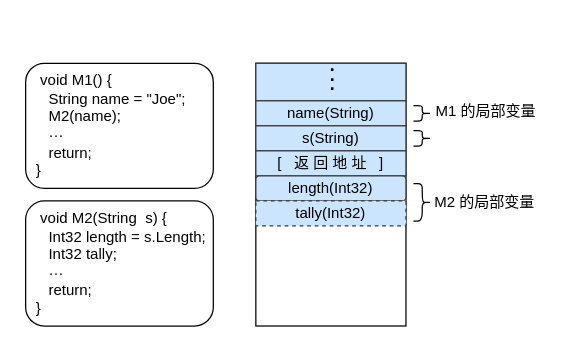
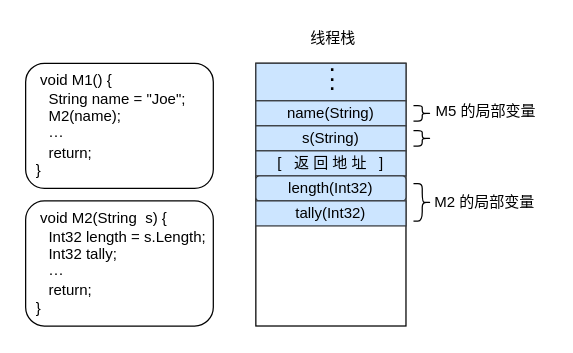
+ <mxCell id="4" value="线程栈" style="text;html=1;strokeColor=none;fillColor=none;align=center;verticalAlign=middle;whiteSpace=wrap;rounded=0;" vertex="1" parent="1"><mxGeometry x="246" y="20" width="40" height="20" as="geometry" /></mxCell>
- <mxCell id="6" value="M1 的局部变量" style="text;html=1;strokeColor=none;fillColor=none;align=left;verticalAlign=middle;whiteSpace=wrap;rounded=0;" vertex="1" parent="1"><mxGeometry x="346" y="79" width="90" height="20" as="geometry" /></mxCell>
+ <mxCell id="6" value="M5 的局部变量" style="text;html=1;strokeColor=none;fillColor=none;align=left;verticalAlign=middle;whiteSpace=wrap;rounded=0;" vertex="1" parent="1"><mxGeometry x="346" y="79" width="90" height="20" as="geometry" /></mxCell>
- <mxCell id="18" value="tally(Int32)" style="rounded=0;whiteSpace=wrap;html=1;fillColor=#cce5ff;strokeColor=#36393d;dashed=1;" vertex="1" parent="1"><mxGeometry x="204" y="160" width="120" height="20" as="geometry" /></mxCell>
+ <mxCell id="18" value="tally(Int32)" style="rounded=0;whiteSpace=wrap;html=1;fillColor=#cce5ff;strokeColor=#36393d;" vertex="1" parent="1"><mxGeometry x="204" y="160" width="120" height="20" as="geometry" /></mxCell>
